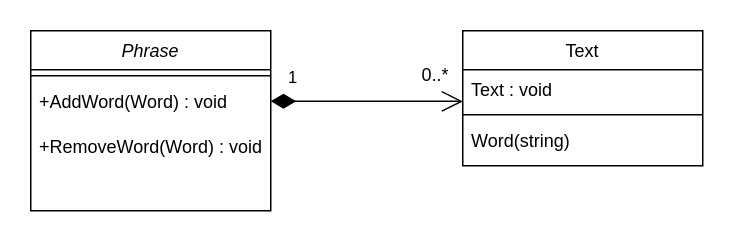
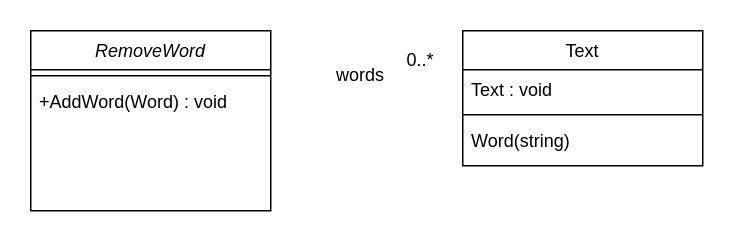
- <mxCell id="2" value="Phrase" style="swimlane;fontStyle=2;align=center;verticalAlign=top;childLayout=stackLayout;horizontal=1;startSize=26;horizontalStack=0;resizeParent=1;resizeLast=0;collapsible=1;marginBottom=0;rounded=0;shadow=0;strokeWidth=1;" vertex="1" parent="1"><mxGeometry x="20" y="20" width="160" height="120" as="geometry"><mxRectangle x="230" y="140" width="160" height="26" as="alternateBounds" /></mxGeometry></mxCell>
+ <mxCell id="2" value="RemoveWord" style="swimlane;fontStyle=2;align=center;verticalAlign=top;childLayout=stackLayout;horizontal=1;startSize=26;horizontalStack=0;resizeParent=1;resizeLast=0;collapsible=1;marginBottom=0;rounded=0;shadow=0;strokeWidth=1;" vertex="1" parent="1"><mxGeometry x="20" y="20" width="160" height="120" as="geometry"><mxRectangle x="230" y="140" width="160" height="26" as="alternateBounds" /></mxGeometry></mxCell>
+ <mxCell id="12" value="words" style="text;html=1;strokeColor=none;fillColor=none;align=center;verticalAlign=middle;whiteSpace=wrap;rounded=0;" vertex="1" parent="1"><mxGeometry x="220" y="40" width="40" height="20" as="geometry" /></mxCell>
- <mxCell id="10" value="0..*" style="text;html=1;strokeColor=none;fillColor=none;align=center;verticalAlign=middle;whiteSpace=wrap;rounded=0;" vertex="1" parent="1"><mxGeometry x="280" y="40" width="20" height="20" as="geometry" /></mxCell>
+ <mxCell id="10" value="0..*" style="text;html=1;strokeColor=none;fillColor=none;align=center;verticalAlign=middle;whiteSpace=wrap;rounded=0;" vertex="1" parent="1"><mxGeometry x="270" y="30" width="20" height="20" as="geometry" /></mxCell>
- <mxCell id="11" value="1" style="endArrow=open;html=1;endSize=12;startArrow=diamondThin;startSize=14;startFill=1;align=left;verticalAlign=bottom;entryX=0.001;entryY=0.811;entryDx=0;entryDy=0;exitX=1;exitY=0.5;exitDx=0;exitDy=0;entryPerimeter=0;" edge="1" parent="1" source="4" target="6"><mxGeometry x="-0.837" y="7" relative="1" as="geometry"><mxPoint x="240" y="0" as="sourcePoint" /><mxPoint x="350" y="0" as="targetPoint" /><mxPoint as="offset" /></mxGeometry></mxCell>
- <mxCell id="9" value="+RemoveWord(Word) : void" style="text;align=left;verticalAlign=top;spacingLeft=4;spacingRight=4;overflow=hidden;rotatable=0;points=[[0,0.5],[1,0.5]];portConstraint=eastwest;" vertex="1" parent="1"><mxGeometry x="20" y="84" width="160" height="26" as="geometry" /></mxCell>
